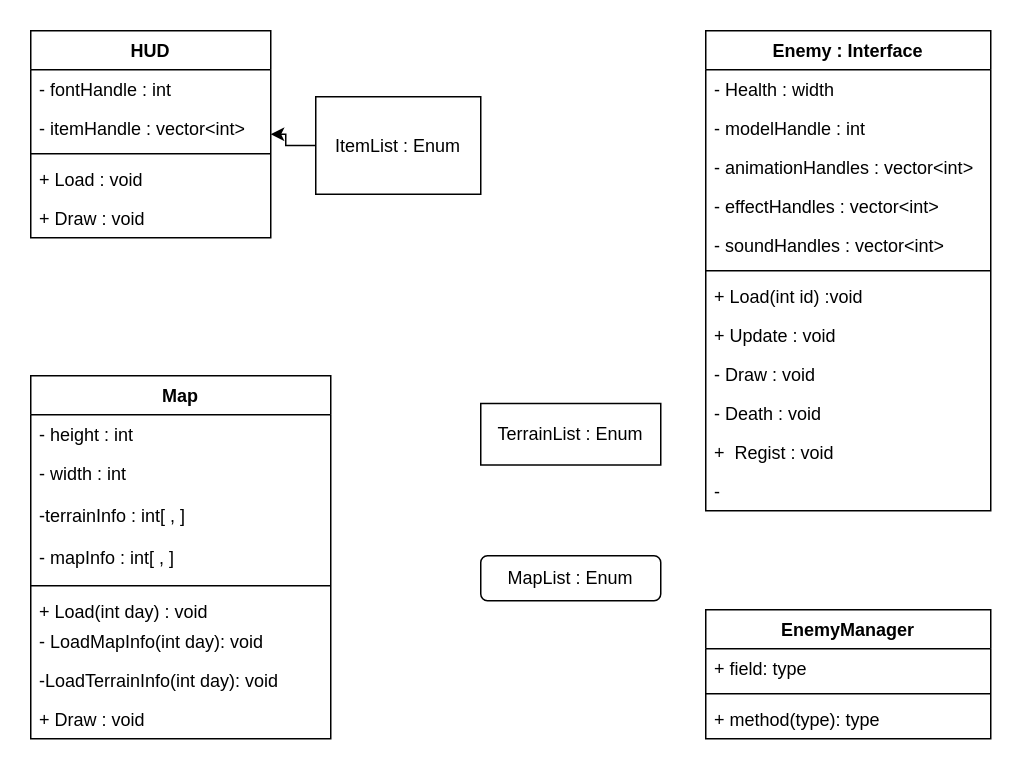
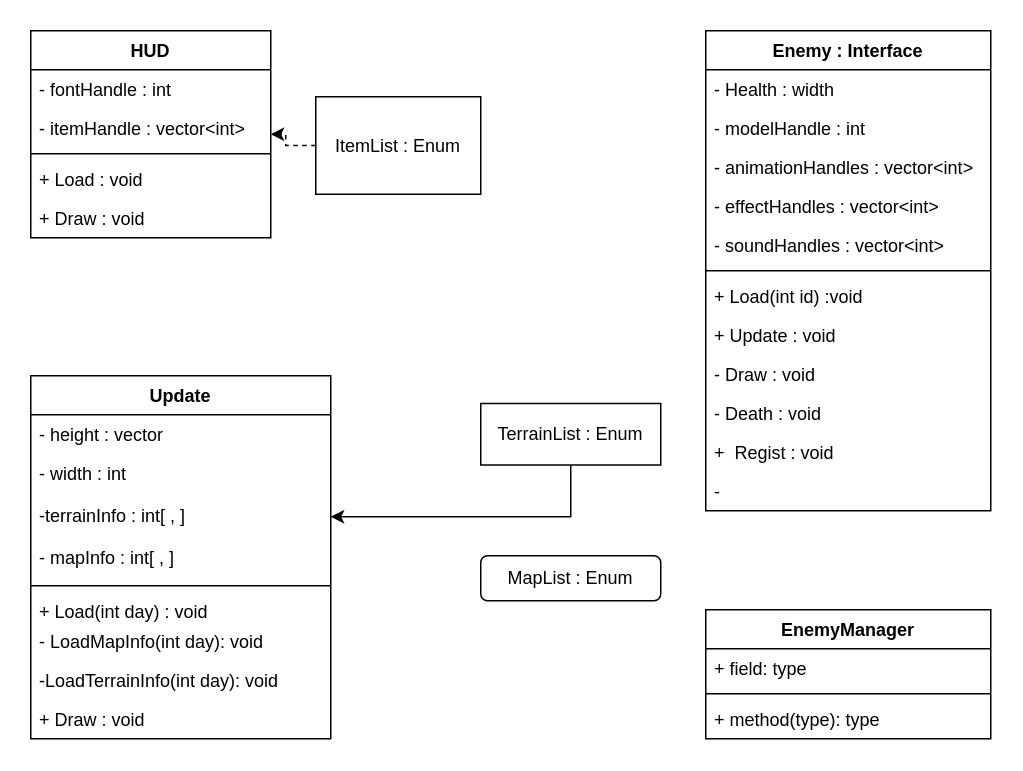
- <mxCell id="8" style="edgeStyle=orthogonalEdgeStyle;rounded=0;orthogonalLoop=1;jettySize=auto;html=1;" edge="1" parent="1" source="9" target="2"><mxGeometry relative="1" as="geometry" /></mxCell>
+ <mxCell id="8" style="edgeStyle=orthogonalEdgeStyle;rounded=0;orthogonalLoop=1;jettySize=auto;html=1;dashed=1;" edge="1" parent="1" source="9" target="2"><mxGeometry relative="1" as="geometry" /></mxCell>
- <mxCell id="10" value="Map" style="swimlane;fontStyle=1;align=center;verticalAlign=top;childLayout=stackLayout;horizontal=1;startSize=26;horizontalStack=0;resizeParent=1;resizeParentMax=0;resizeLast=0;collapsible=1;marginBottom=0;whiteSpace=wrap;html=1;" vertex="1" parent="1"><mxGeometry x="20" y="250" width="200" height="242" as="geometry"><mxRectangle x="40" y="240" width="60" height="30" as="alternateBounds" /></mxGeometry></mxCell>
+ <mxCell id="10" value="Update" style="swimlane;fontStyle=1;align=center;verticalAlign=top;childLayout=stackLayout;horizontal=1;startSize=26;horizontalStack=0;resizeParent=1;resizeParentMax=0;resizeLast=0;collapsible=1;marginBottom=0;whiteSpace=wrap;html=1;" vertex="1" parent="1"><mxGeometry x="20" y="250" width="200" height="242" as="geometry"><mxRectangle x="40" y="240" width="60" height="30" as="alternateBounds" /></mxGeometry></mxCell>
- <mxCell id="11" value="- height : int" style="text;strokeColor=none;fillColor=none;align=left;verticalAlign=top;spacingLeft=4;spacingRight=4;overflow=hidden;rotatable=0;points=[[0,0.5],[1,0.5]];portConstraint=eastwest;whiteSpace=wrap;html=1;" vertex="1" parent="10"><mxGeometry y="26" width="200" height="26" as="geometry" /></mxCell>
+ <mxCell id="11" value="- height : vector" style="text;strokeColor=none;fillColor=none;align=left;verticalAlign=top;spacingLeft=4;spacingRight=4;overflow=hidden;rotatable=0;points=[[0,0.5],[1,0.5]];portConstraint=eastwest;whiteSpace=wrap;html=1;" vertex="1" parent="10"><mxGeometry y="26" width="200" height="26" as="geometry" /></mxCell>
+ <mxCell id="20" style="edgeStyle=orthogonalEdgeStyle;rounded=0;orthogonalLoop=1;jettySize=auto;html=1;" edge="1" parent="1" source="21" target="13"><mxGeometry relative="1" as="geometry" /></mxCell>
